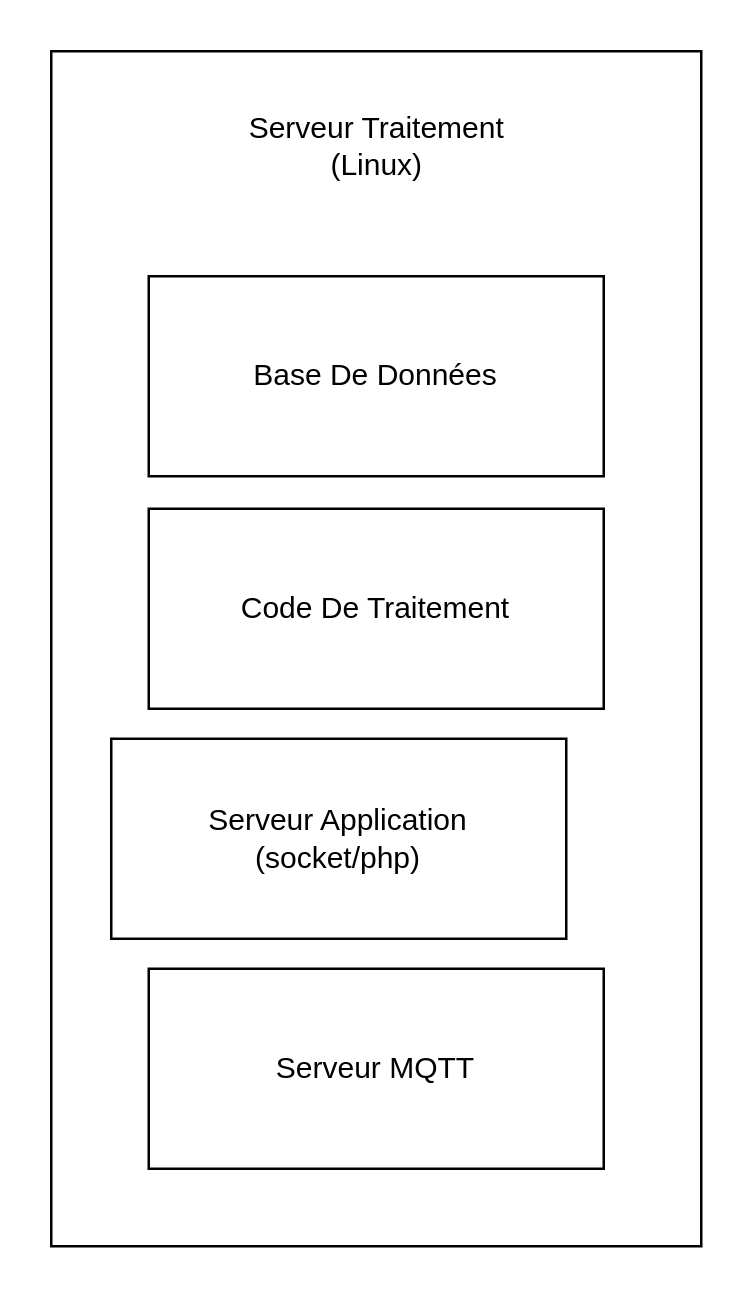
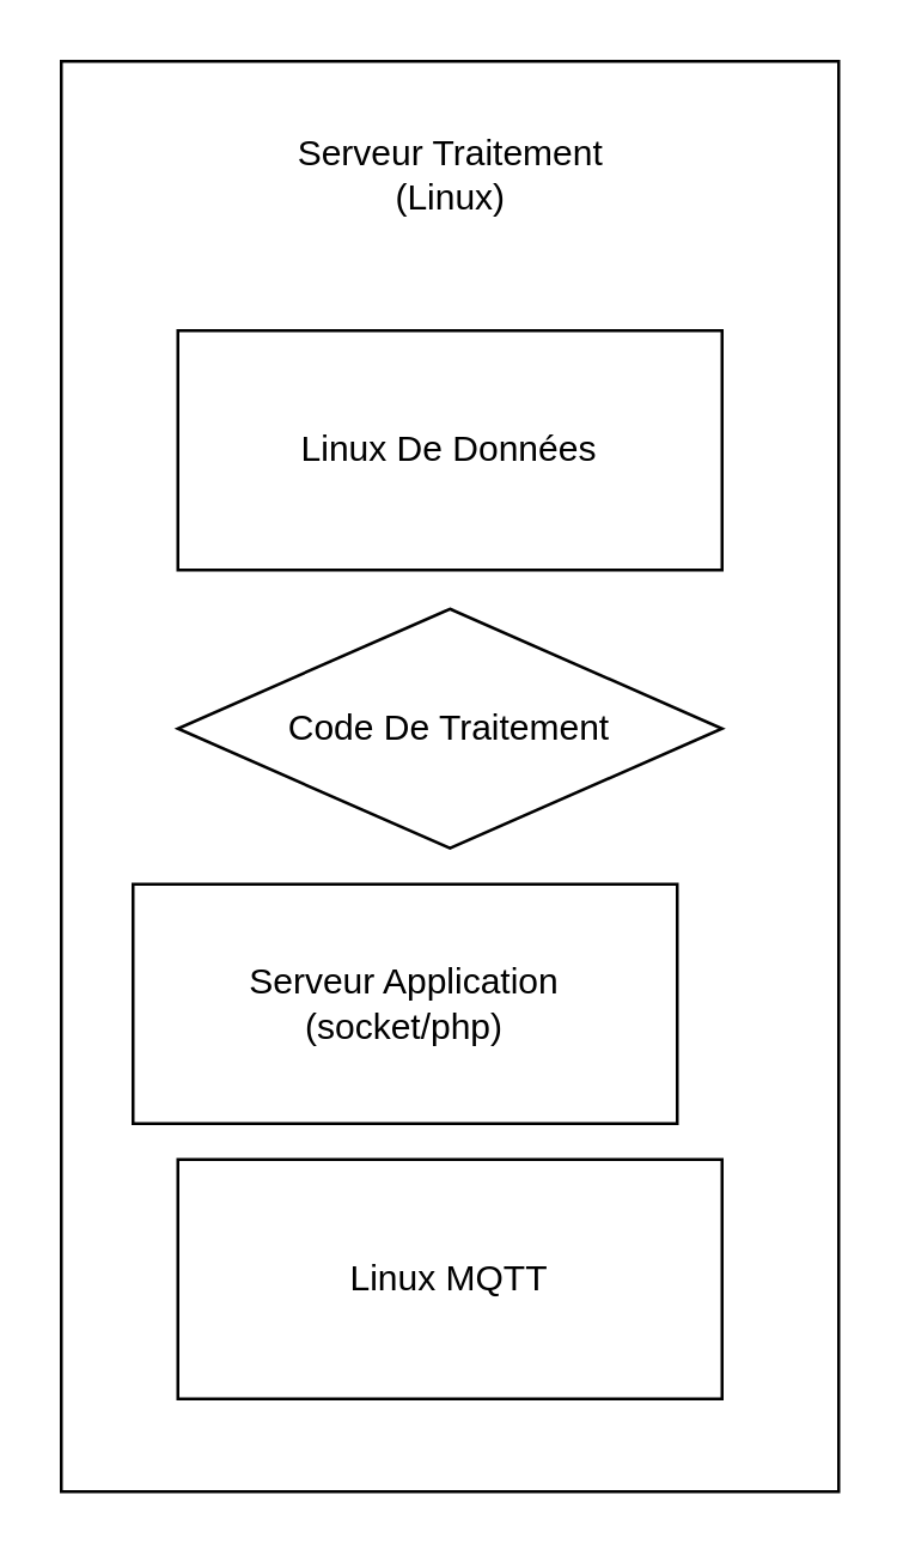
- <mxCell id="5" value="Base De Données" style="rounded=0;whiteSpace=wrap;html=1;" vertex="1" parent="4"><mxGeometry width="182" height="80" as="geometry" /></mxCell>
+ <mxCell id="5" value="Linux De Données" style="rounded=0;whiteSpace=wrap;html=1;" vertex="1" parent="4"><mxGeometry width="182" height="80" as="geometry" /></mxCell>
- <mxCell id="6" value="Code De Traitement" style="rounded=0;whiteSpace=wrap;html=1;" vertex="1" parent="1"><mxGeometry x="59" y="203" width="182" height="80" as="geometry" /></mxCell>
+ <mxCell id="6" value="Code De Traitement" style="rhombus;whiteSpace=wrap;html=1;" vertex="1" parent="1"><mxGeometry x="59" y="203" width="182" height="80" as="geometry" /></mxCell>
- <mxCell id="8" value="Serveur MQTT" style="rounded=0;whiteSpace=wrap;html=1;" vertex="1" parent="1"><mxGeometry x="59" y="387" width="182" height="80" as="geometry" /></mxCell>
+ <mxCell id="8" value="Linux MQTT" style="rounded=0;whiteSpace=wrap;html=1;" vertex="1" parent="1"><mxGeometry x="59" y="387" width="182" height="80" as="geometry" /></mxCell>
